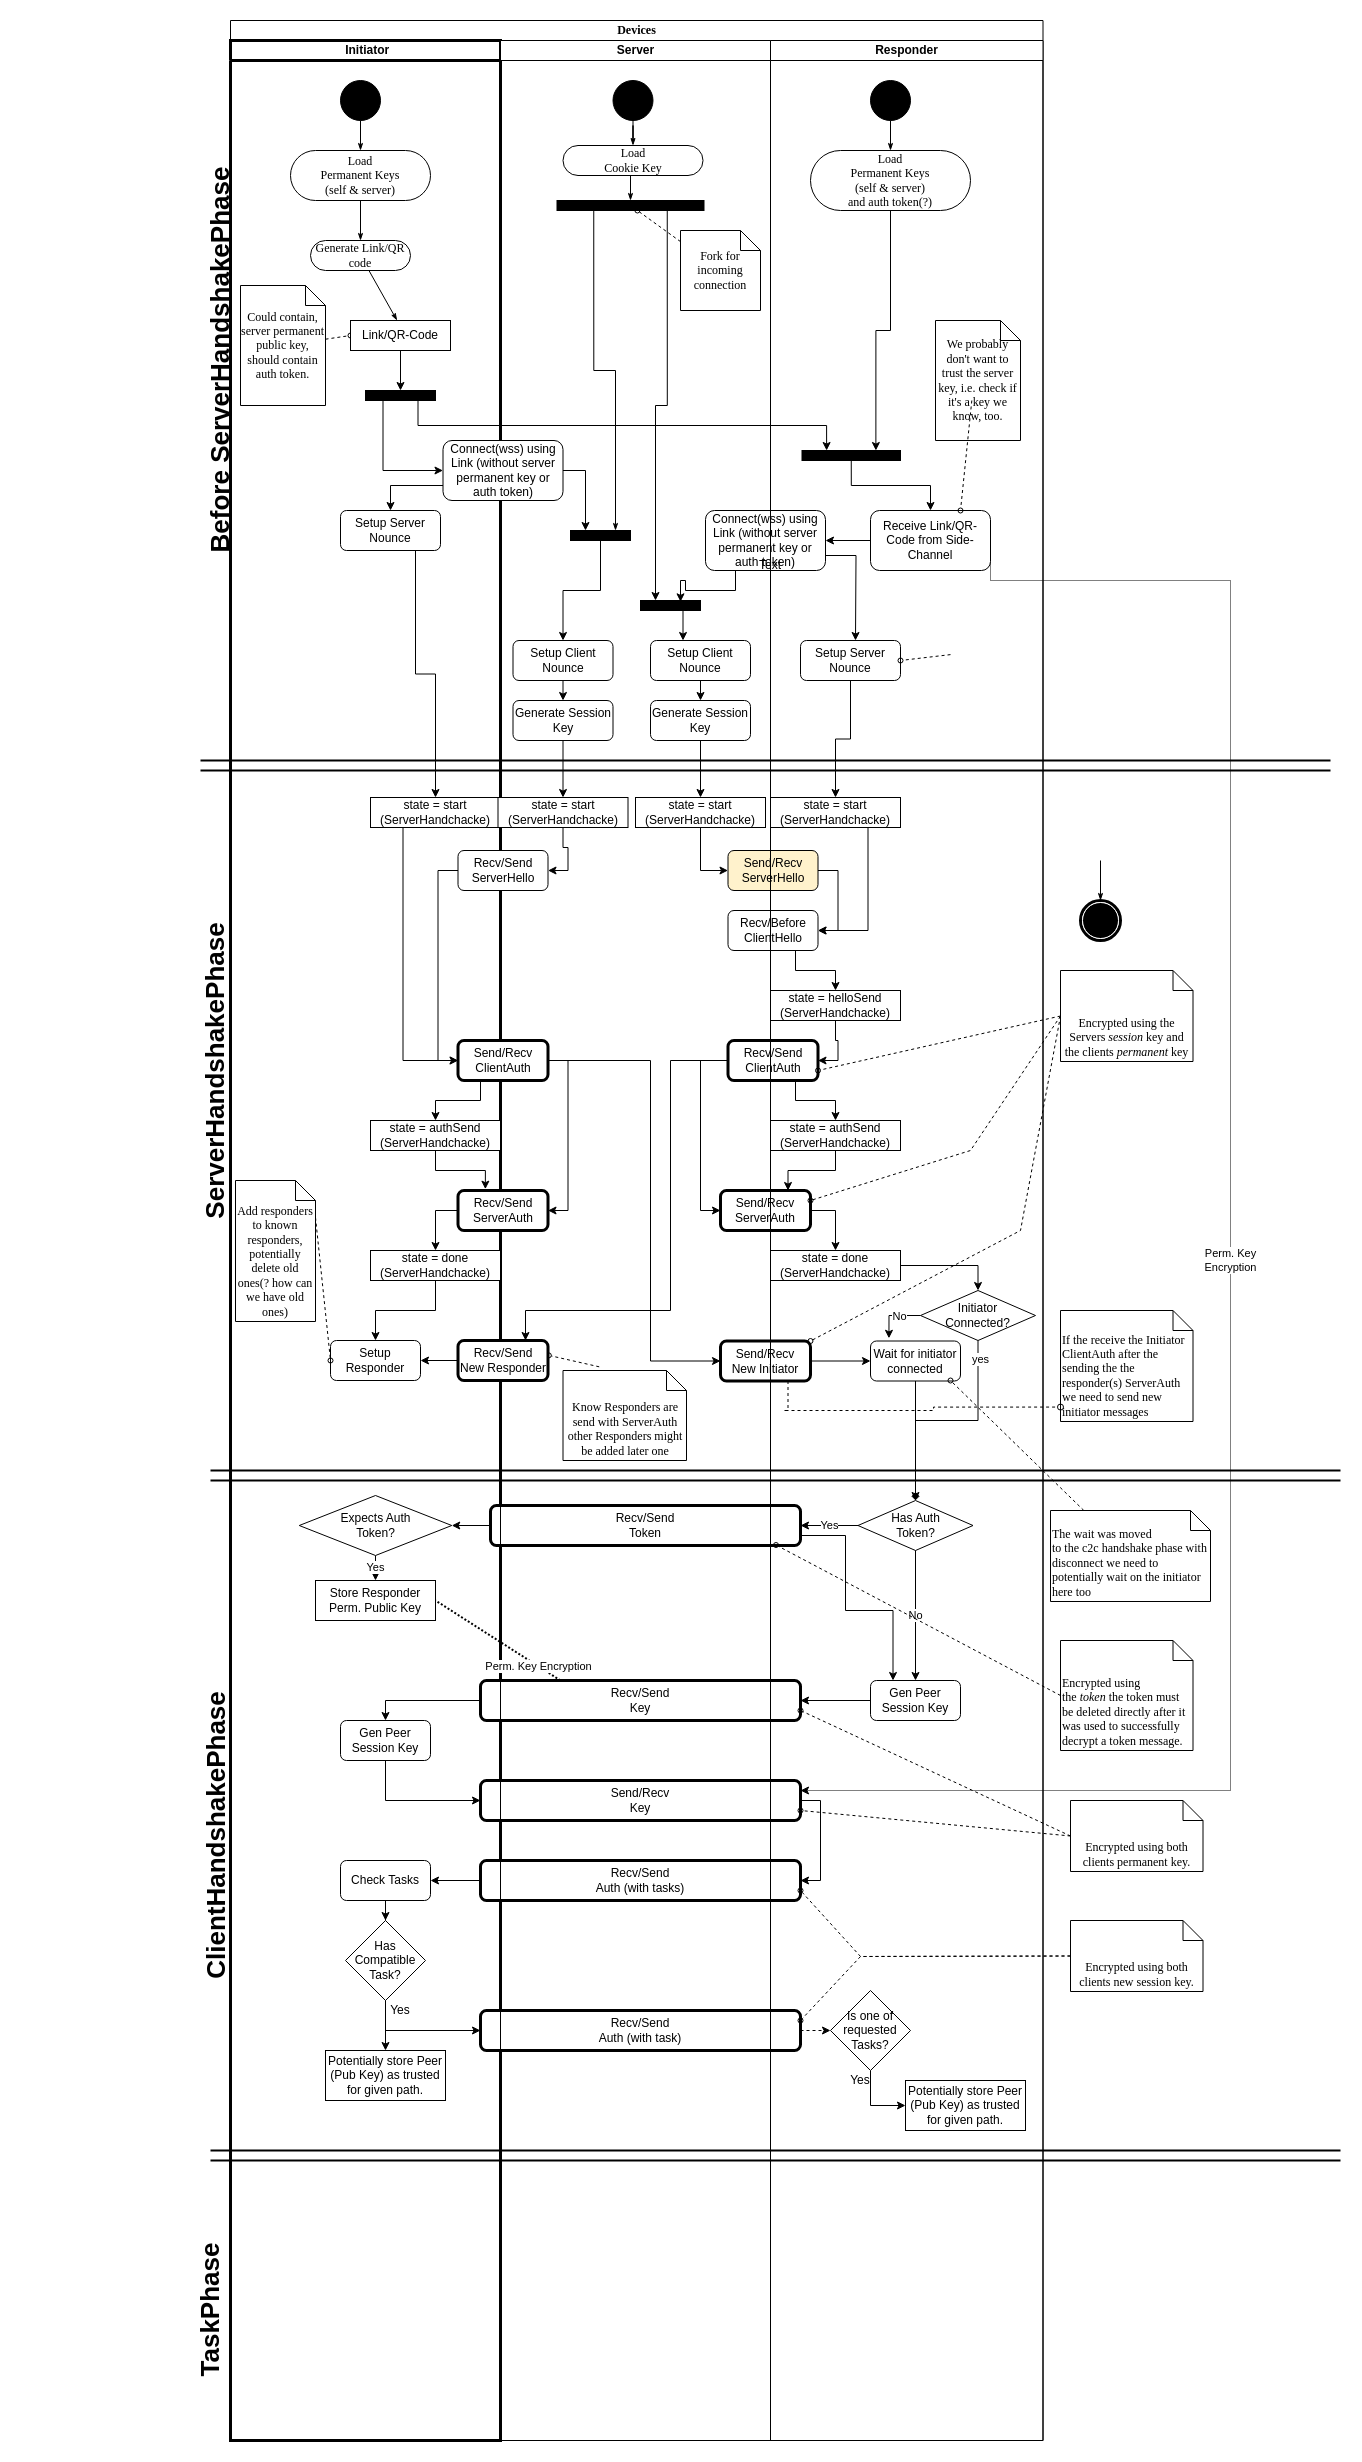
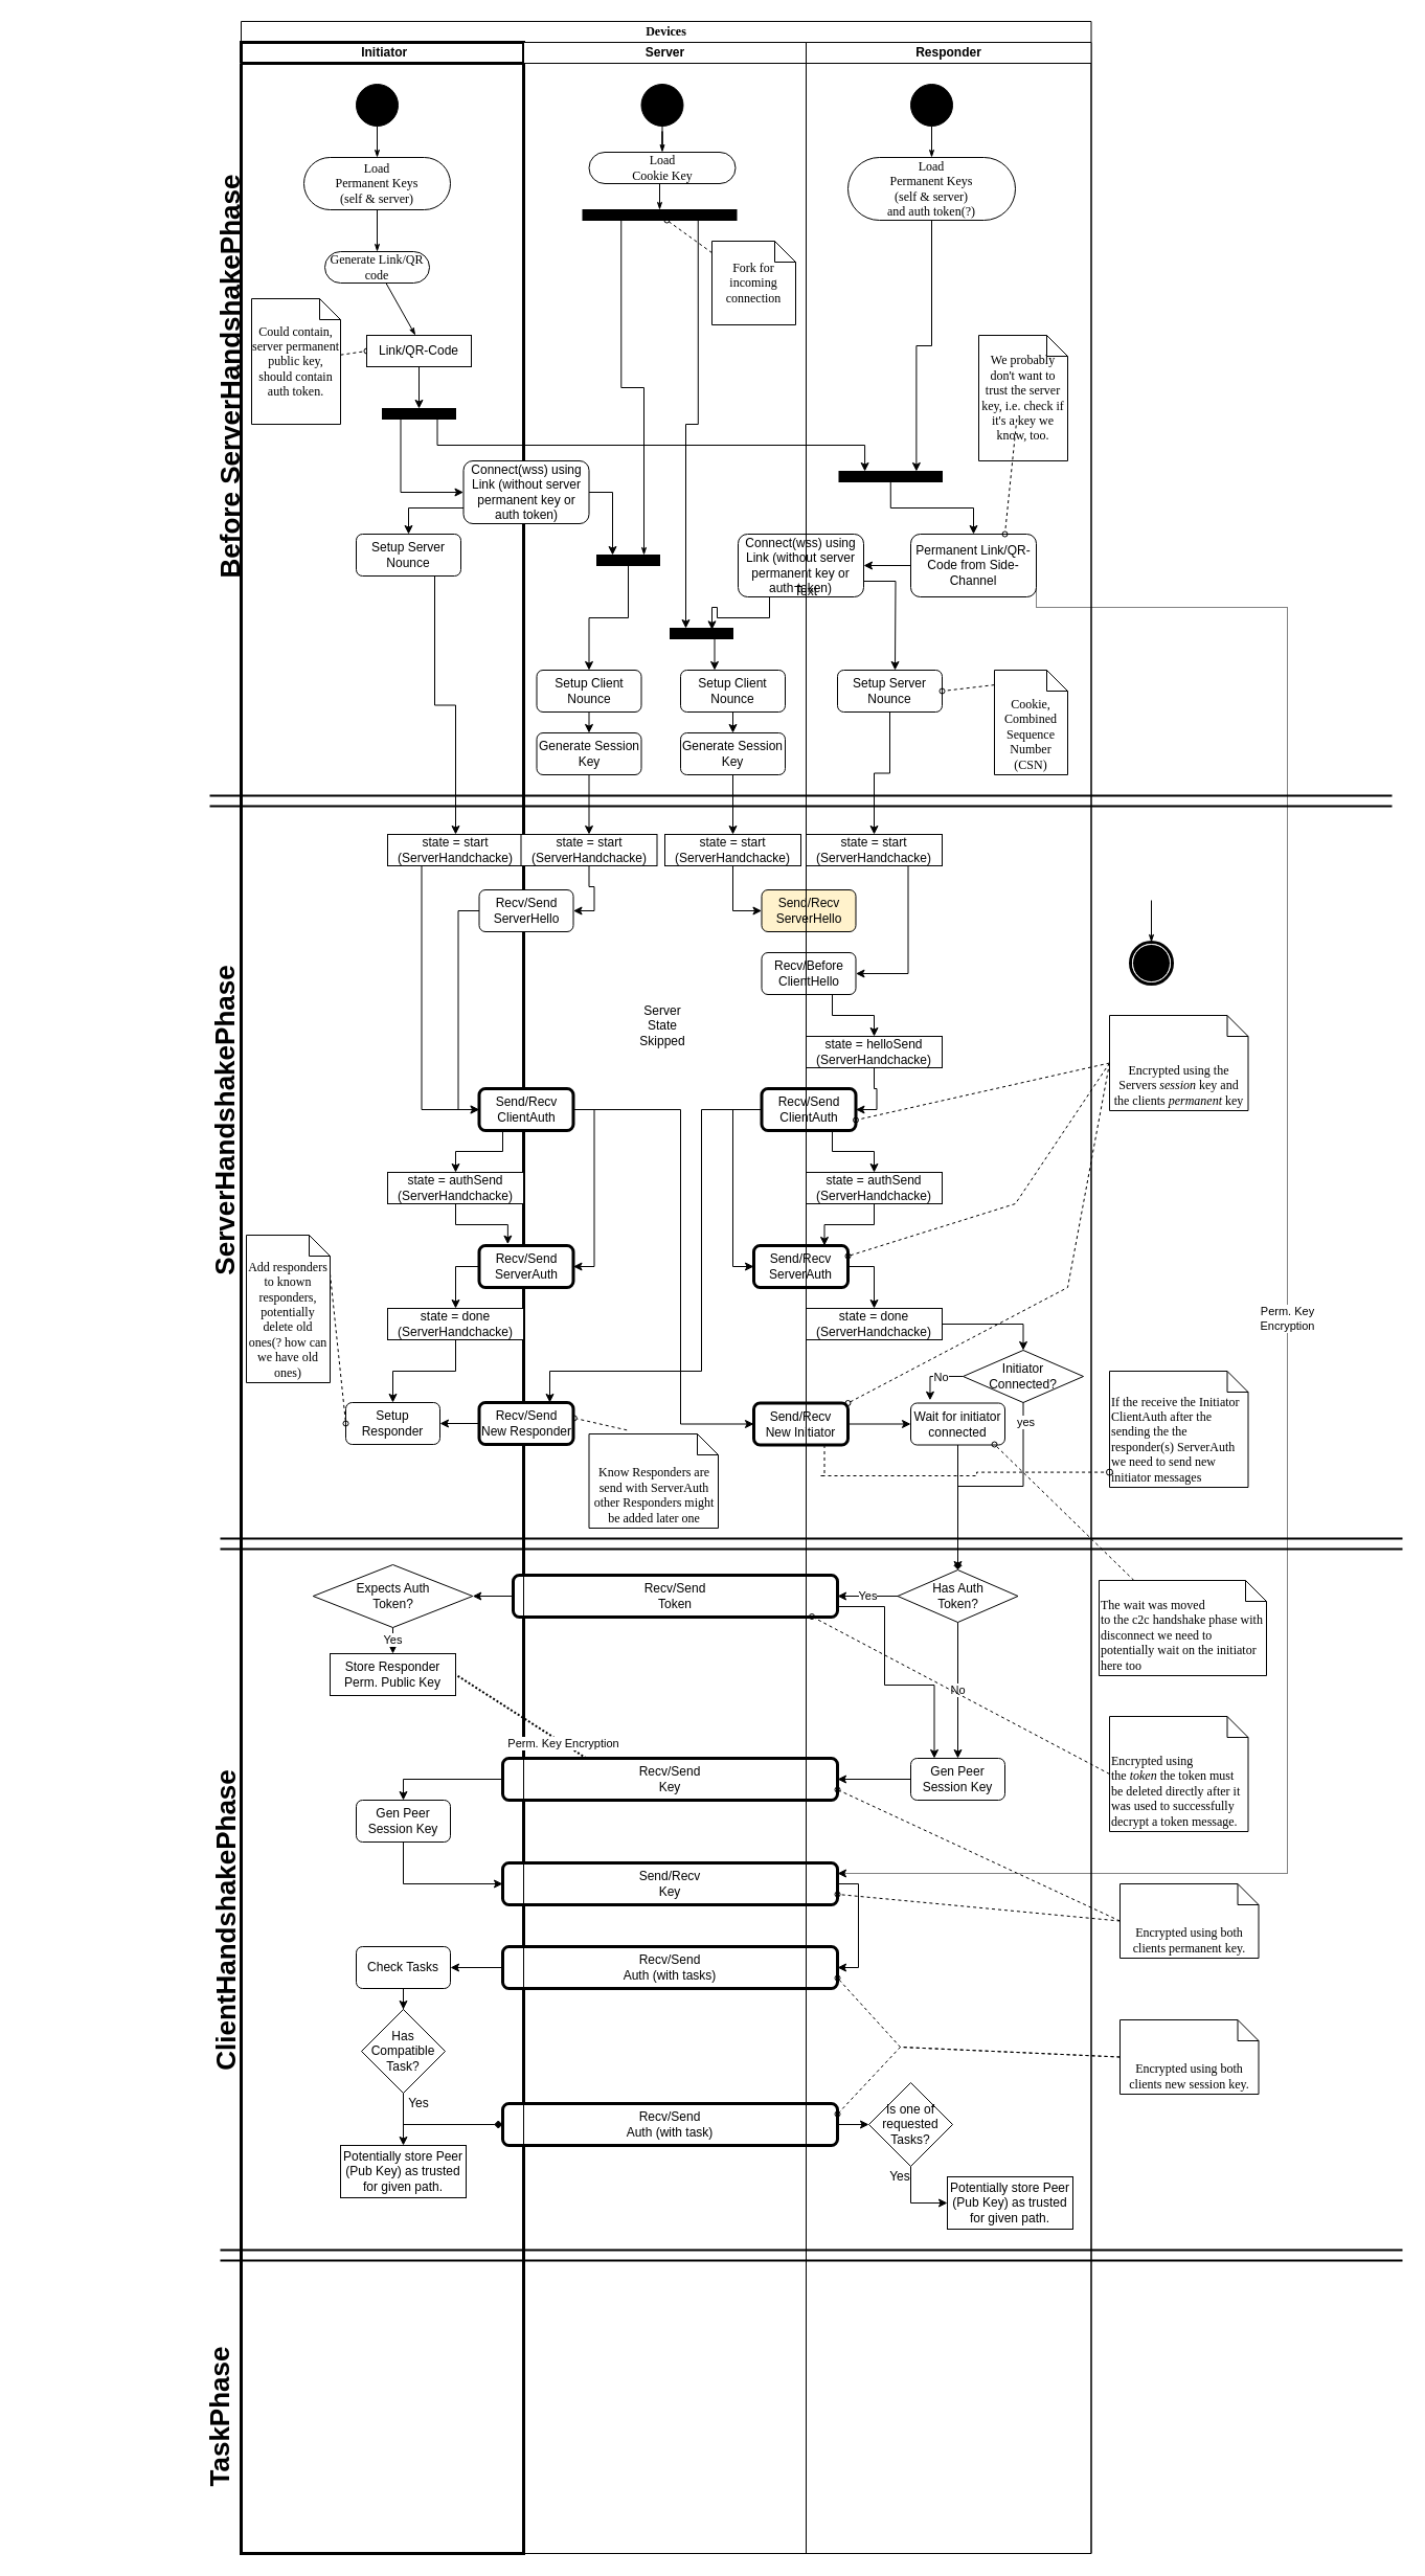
- <mxCell id="48" value="Receive Link/QR-Code from Side-Channel" style="rounded=1;whiteSpace=wrap;html=1;" parent="42" vertex="1"><mxGeometry x="100" y="470" width="120" height="60" as="geometry" /></mxCell>
+ <mxCell id="48" value="Permanent Link/QR-Code from Side-Channel" style="rounded=1;whiteSpace=wrap;html=1;" parent="42" vertex="1"><mxGeometry x="100" y="470" width="120" height="60" as="geometry" /></mxCell>
+ <mxCell id="57" value="Cookie, &lt;br/&gt;Combined Sequence Number (CSN)&lt;em&gt;&lt;/em&gt;" style="shape=note;whiteSpace=wrap;html=1;rounded=0;shadow=0;comic=0;labelBackgroundColor=none;strokeWidth=1;fontFamily=Verdana;fontSize=12;align=center;size=20;verticalAlign=bottom;" parent="42" vertex="1"><mxGeometry x="180" y="600" width="70" height="100" as="geometry" /></mxCell>
- <mxCell id="61" style="edgeStyle=orthogonalEdgeStyle;rounded=0;orthogonalLoop=1;jettySize=auto;html=1;exitX=1;exitY=0.5;exitDx=0;exitDy=0;entryX=1;entryY=0.5;entryDx=0;entryDy=0;" parent="42" source="62" target="64" edge="1"><mxGeometry relative="1" as="geometry" /></mxCell>
+ <mxCell id="132" value="Server State Skipped" style="text;html=1;strokeColor=none;fillColor=none;align=center;verticalAlign=middle;whiteSpace=wrap;rounded=0;" parent="106" vertex="1"><mxGeometry x="112.5" y="930" width="40" height="20" as="geometry" /></mxCell>
- <mxCell id="164" value="Encrypted using both clients new session key." style="shape=note;whiteSpace=wrap;html=1;rounded=0;shadow=0;comic=0;labelBackgroundColor=none;strokeWidth=1;fontFamily=Verdana;fontSize=12;align=center;size=20;verticalAlign=bottom;" parent="1" vertex="1"><mxGeometry x="1070" y="1920" width="132.5" height="71" as="geometry" /></mxCell>
+ <mxCell id="164" value="Encrypted using both clients new session key." style="shape=note;whiteSpace=wrap;html=1;rounded=0;shadow=0;comic=0;labelBackgroundColor=none;strokeWidth=1;fontFamily=Verdana;fontSize=12;align=center;size=20;verticalAlign=bottom;" parent="1" vertex="1"><mxGeometry x="1070" y="1930" width="132.5" height="71" as="geometry" /></mxCell>
- <mxCell id="105" value="" style="edgeStyle=orthogonalEdgeStyle;rounded=0;orthogonalLoop=1;jettySize=auto;html=1;exitX=0.5;exitY=1;exitDx=0;exitDy=0;entryX=0;entryY=0.5;entryDx=0;entryDy=0;endArrow=classic;endFill=1;" parent="2" source="31" target="92" edge="1"><mxGeometry relative="1" as="geometry" /></mxCell>
+ <mxCell id="105" value="" style="edgeStyle=orthogonalEdgeStyle;rounded=0;orthogonalLoop=1;jettySize=auto;html=1;exitX=0.5;exitY=1;exitDx=0;exitDy=0;entryX=0;entryY=0.5;entryDx=0;entryDy=0;endArrow=diamond;endFill=1;" parent="2" source="31" target="92" edge="1"><mxGeometry relative="1" as="geometry" /></mxCell>
- <mxCell id="91" style="edgeStyle=orthogonalEdgeStyle;rounded=0;orthogonalLoop=1;jettySize=auto;html=1;exitX=1;exitY=0.5;exitDx=0;exitDy=0;entryX=0;entryY=0.5;entryDx=0;entryDy=0;endArrow=classic;endFill=1;dashed=1;" parent="42" source="92" target="95" edge="1"><mxGeometry relative="1" as="geometry" /></mxCell>
+ <mxCell id="91" style="edgeStyle=orthogonalEdgeStyle;rounded=0;orthogonalLoop=1;jettySize=auto;html=1;exitX=1;exitY=0.5;exitDx=0;exitDy=0;entryX=0;entryY=0.5;entryDx=0;entryDy=0;endArrow=classic;endFill=1;" parent="42" source="92" target="95" edge="1"><mxGeometry relative="1" as="geometry" /></mxCell>
